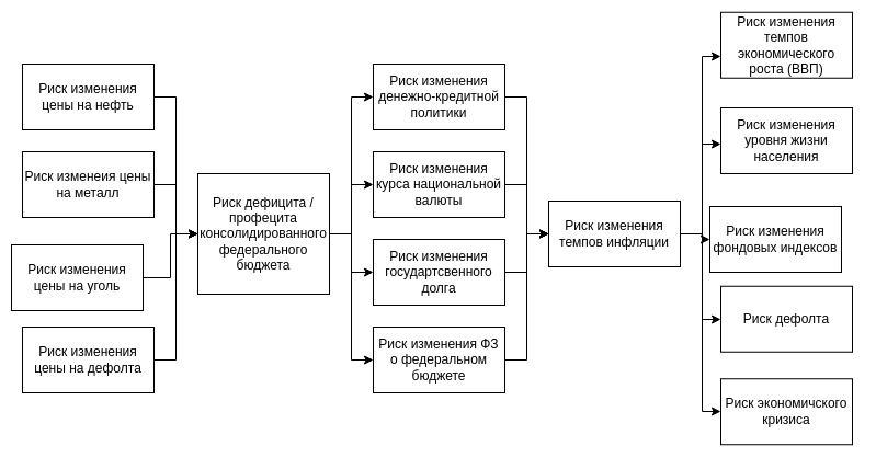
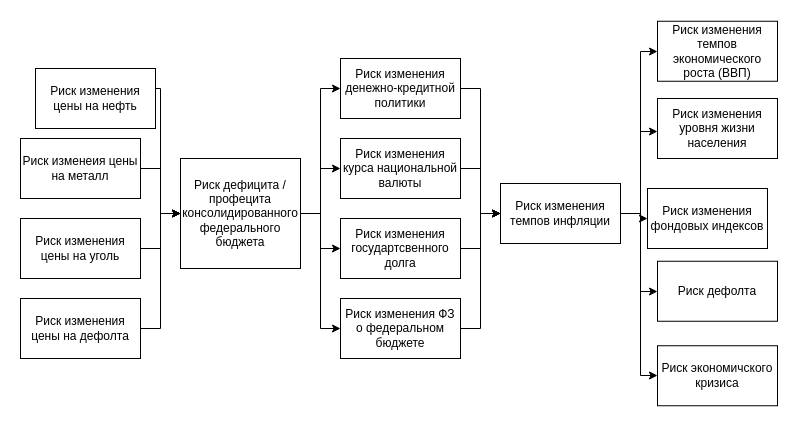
- <mxCell id="29" value="Риск изменения темпов экономического роста (ВВП)" style="rounded=0;whiteSpace=wrap;html=1;" parent="1" vertex="1"><mxGeometry x="657" y="10.75" width="120" height="60" as="geometry" /></mxCell>
+ <mxCell id="29" value="Риск изменения темпов экономического роста (ВВП)" style="rounded=0;whiteSpace=wrap;html=1;" parent="1" vertex="1"><mxGeometry x="657" y="20.75" width="120" height="60" as="geometry" /></mxCell>
- <mxCell id="3" value="Риск изменения цены на нефть" style="rounded=0;whiteSpace=wrap;html=1;" parent="1" vertex="1"><mxGeometry x="20" y="58" width="120" height="60" as="geometry" /></mxCell>
+ <mxCell id="3" value="Риск изменения цены на нефть" style="rounded=0;whiteSpace=wrap;html=1;" parent="1" vertex="1"><mxGeometry x="35" y="68" width="120" height="60" as="geometry" /></mxCell>
- <mxCell id="7" value="Риск изменения цены на уголь" style="rounded=0;whiteSpace=wrap;html=1;" parent="1" vertex="1"><mxGeometry x="10" y="223" width="120" height="60" as="geometry" /></mxCell>
+ <mxCell id="7" value="Риск изменения цены на уголь" style="rounded=0;whiteSpace=wrap;html=1;" parent="1" vertex="1"><mxGeometry x="20" y="218" width="120" height="60" as="geometry" /></mxCell>
